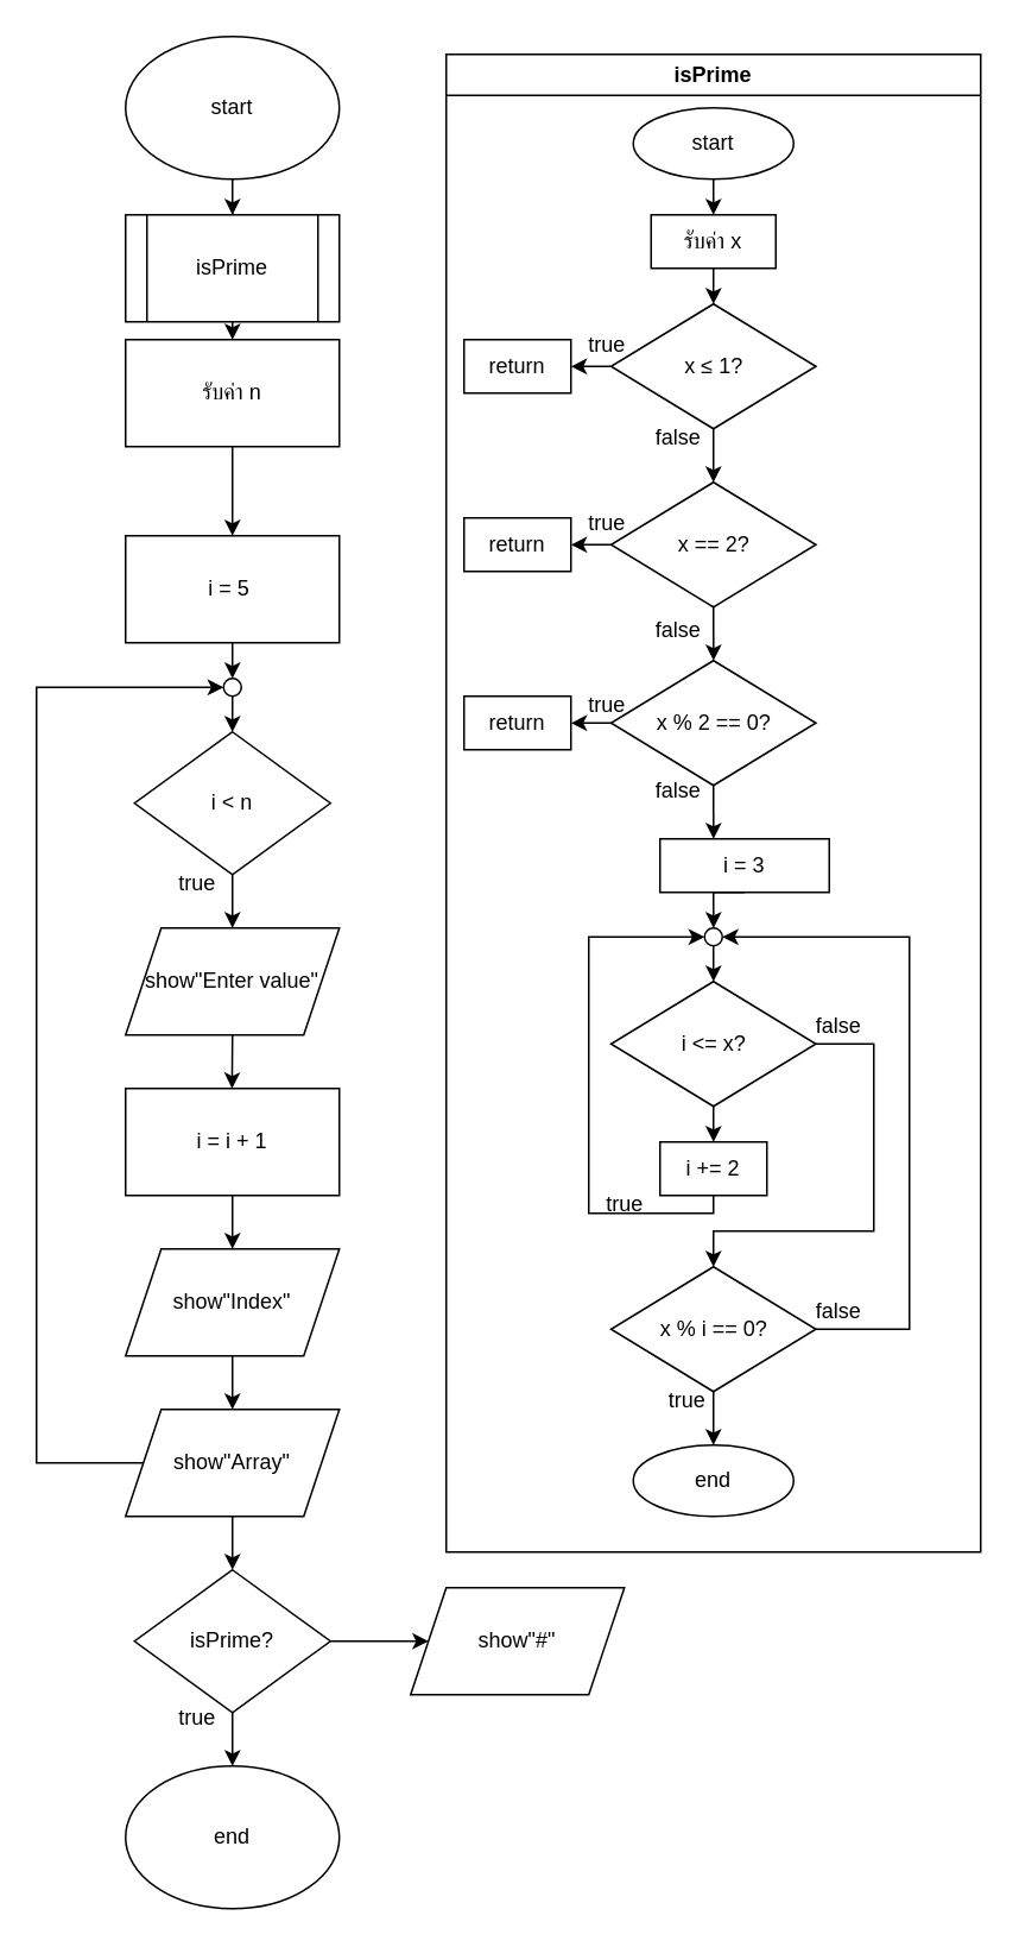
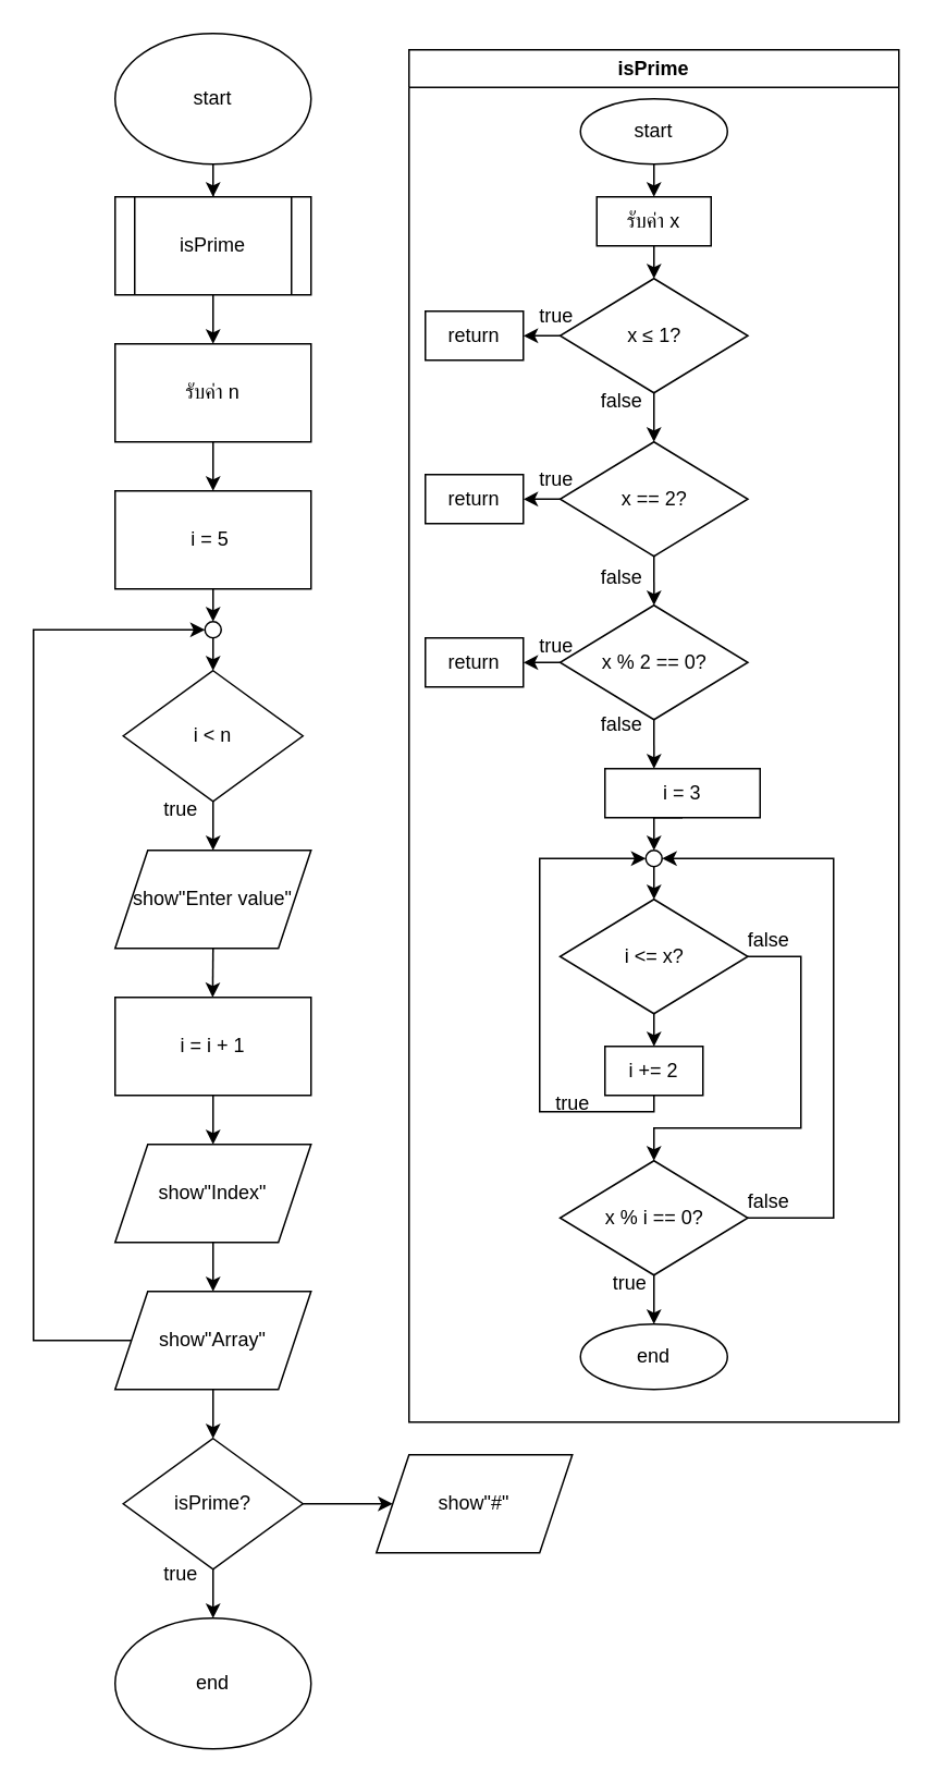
- <mxCell id="26" value="รับค่า n" style="rounded=0;whiteSpace=wrap;html=1;" vertex="1" parent="1"><mxGeometry x="70" y="190" width="120" height="60" as="geometry" /></mxCell>
+ <mxCell id="26" value="รับค่า n" style="rounded=0;whiteSpace=wrap;html=1;" vertex="1" parent="1"><mxGeometry x="70" y="210" width="120" height="60" as="geometry" /></mxCell>
